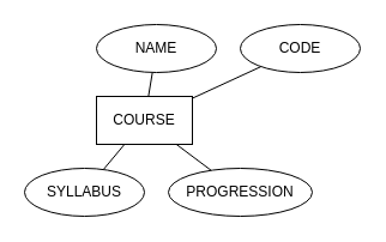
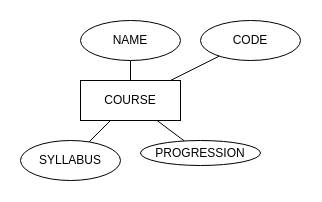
- <mxCell id="6" value="COURSE" style="whiteSpace=wrap;html=1;align=center;" parent="1" vertex="1"><mxGeometry x="80" y="80" width="80" height="40" as="geometry" /></mxCell>
+ <mxCell id="6" value="COURSE" style="whiteSpace=wrap;html=1;align=center;" parent="1" vertex="1"><mxGeometry x="80" y="80" width="100" height="40" as="geometry" /></mxCell>
- <mxCell id="10" value="PROGRESSION" style="ellipse;whiteSpace=wrap;html=1;align=center;" parent="1" vertex="1"><mxGeometry x="140" y="140" width="120" height="40" as="geometry" /></mxCell>
+ <mxCell id="10" value="PROGRESSION" style="ellipse;whiteSpace=wrap;html=1;align=center;" parent="1" vertex="1"><mxGeometry x="140" y="140" width="120" height="25" as="geometry" /></mxCell>
